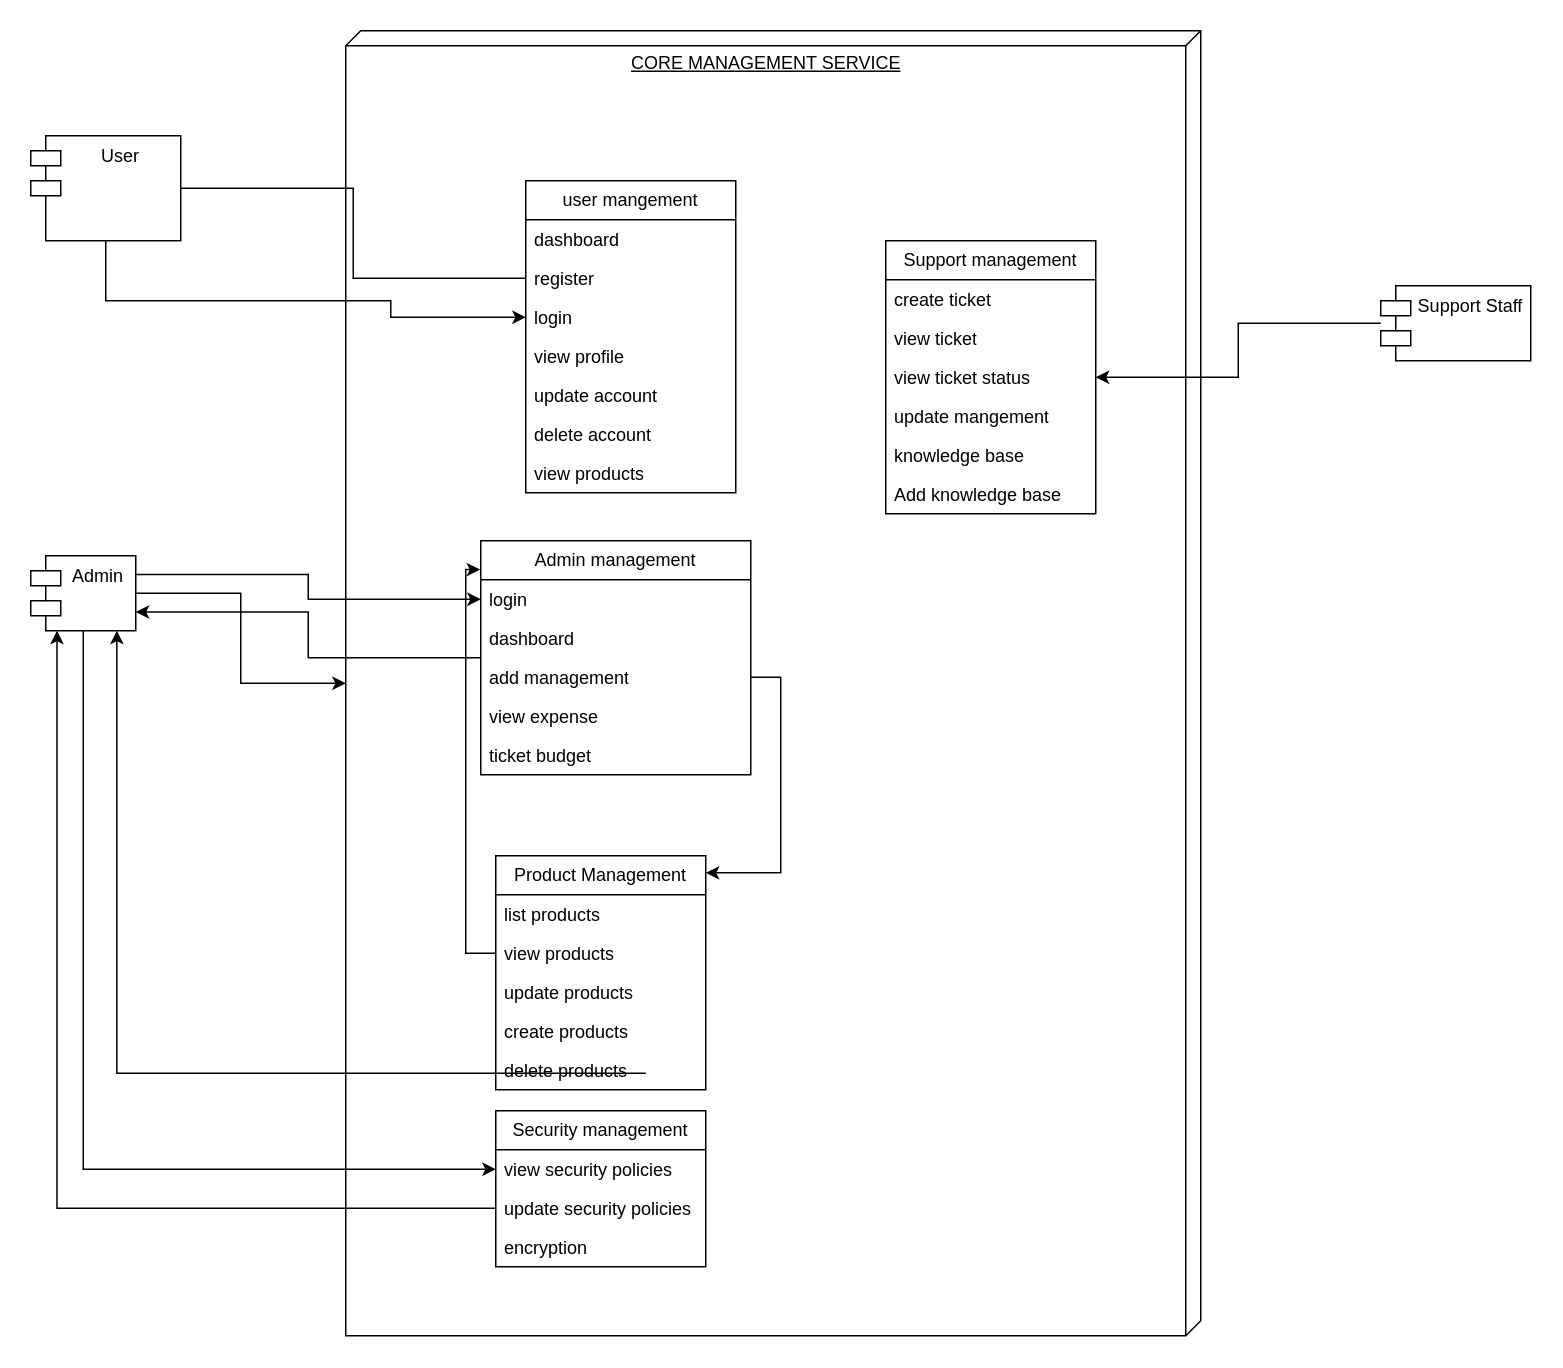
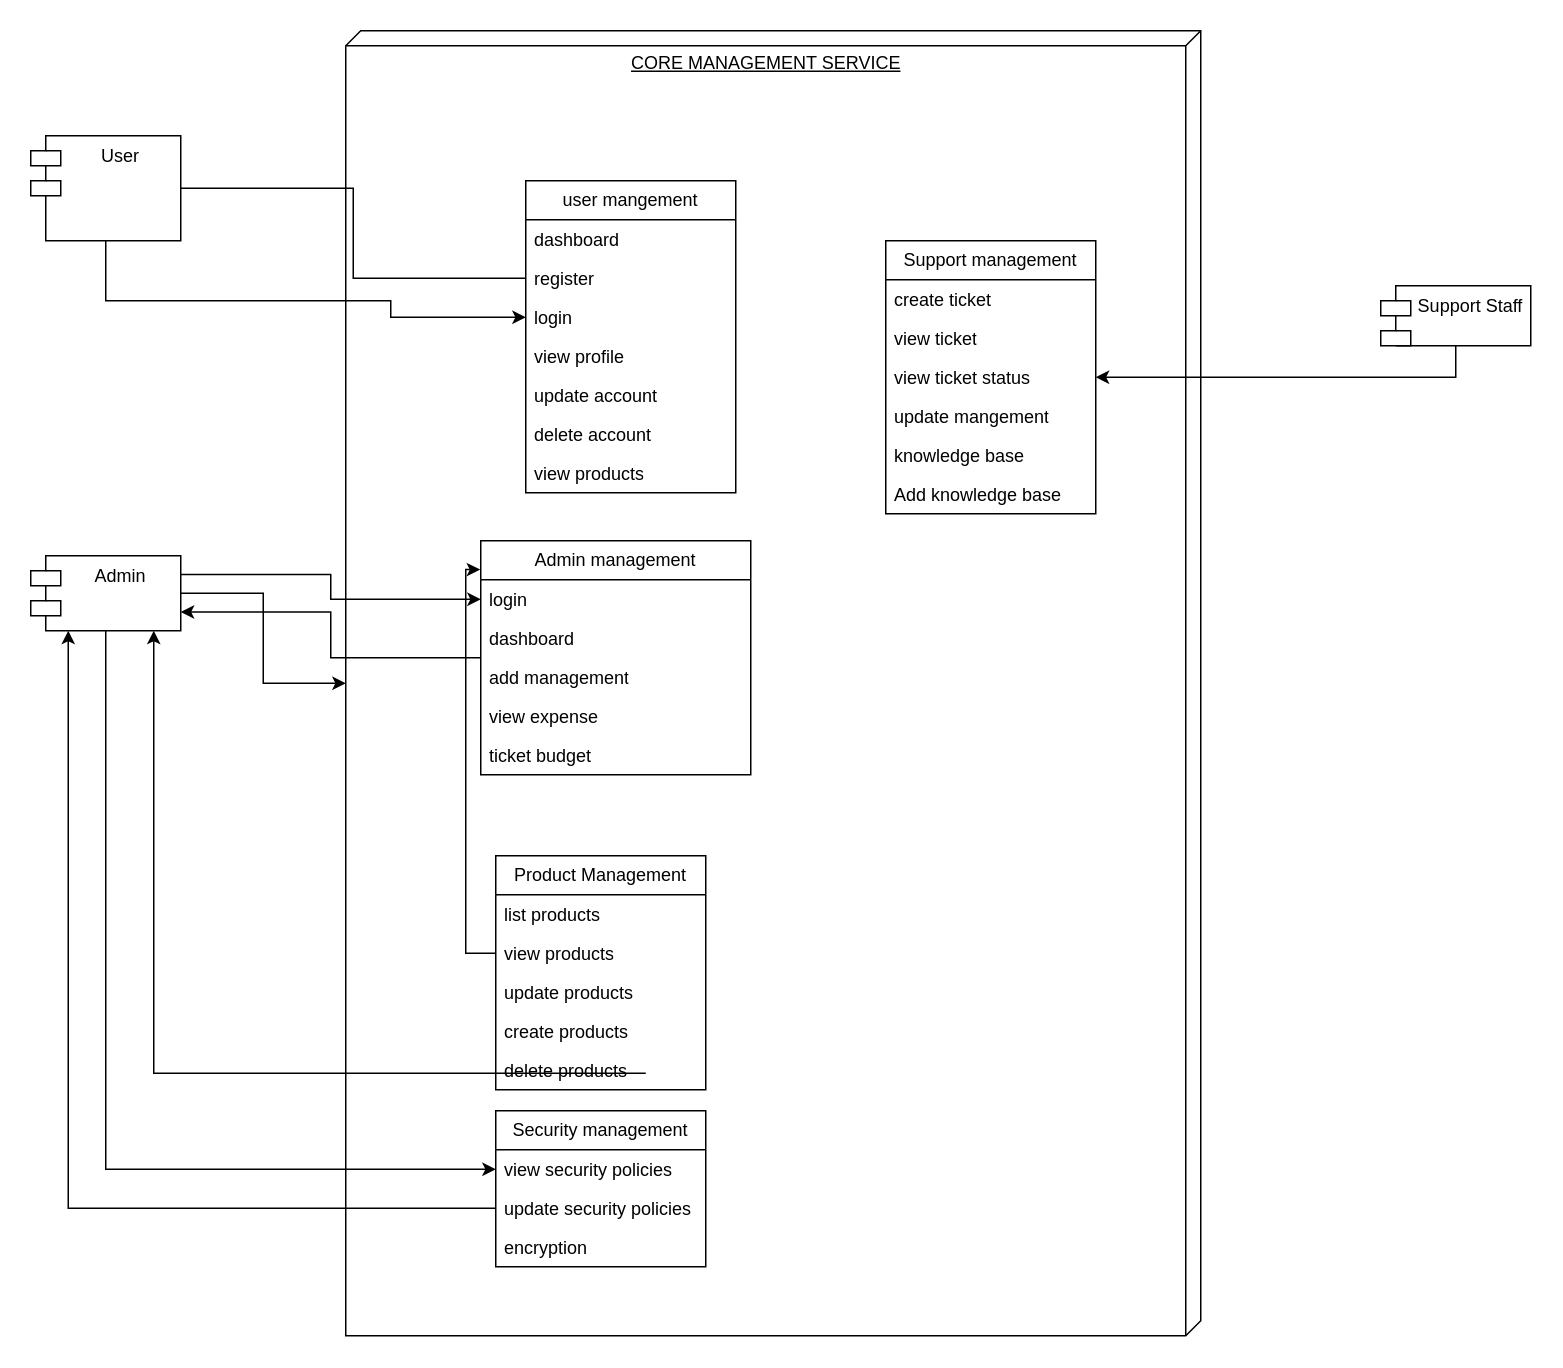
- <mxCell id="9" value="Support Staff" style="shape=module;align=left;spacingLeft=20;align=center;verticalAlign=top;whiteSpace=wrap;html=1;" vertex="1" parent="1"><mxGeometry x="920" y="190" width="100" height="50" as="geometry" /></mxCell>
+ <mxCell id="9" value="Support Staff" style="shape=module;align=left;spacingLeft=20;align=center;verticalAlign=top;whiteSpace=wrap;html=1;" vertex="1" parent="1"><mxGeometry x="920" y="190" width="100" height="40" as="geometry" /></mxCell>
- <mxCell id="6" value="Admin" style="shape=module;align=left;spacingLeft=20;align=center;verticalAlign=top;whiteSpace=wrap;html=1;" vertex="1" parent="1"><mxGeometry x="20" y="370" width="70" height="50" as="geometry" /></mxCell>
+ <mxCell id="6" value="Admin" style="shape=module;align=left;spacingLeft=20;align=center;verticalAlign=top;whiteSpace=wrap;html=1;" vertex="1" parent="1"><mxGeometry x="20" y="370" width="100" height="50" as="geometry" /></mxCell>
- <mxCell id="41" style="edgeStyle=orthogonalEdgeStyle;rounded=0;orthogonalLoop=1;jettySize=auto;html=1;exitX=1;exitY=0.5;exitDx=0;exitDy=0;entryX=1;entryY=0.073;entryDx=0;entryDy=0;entryPerimeter=0;" edge="1" parent="1" source="23" target="34"><mxGeometry relative="1" as="geometry" /></mxCell>
